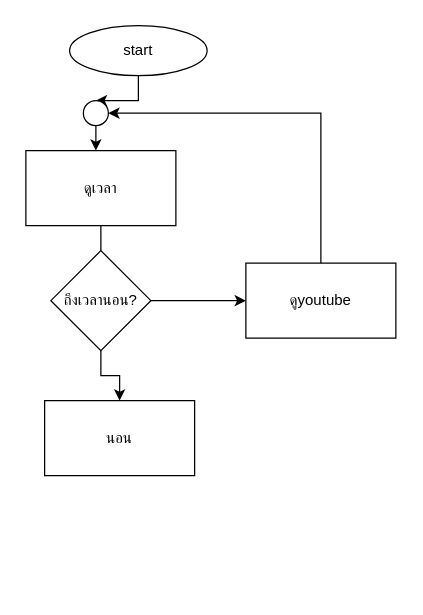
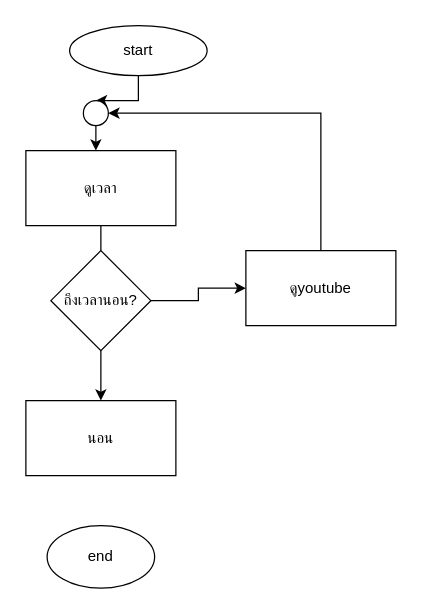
- <mxCell id="14" value="ดูyoutube" style="rounded=0;whiteSpace=wrap;html=1;" vertex="1" parent="1"><mxGeometry x="196" y="210" width="120" height="60" as="geometry" /></mxCell>
+ <mxCell id="14" value="ดูyoutube" style="rounded=0;whiteSpace=wrap;html=1;" vertex="1" parent="1"><mxGeometry x="196" y="200" width="120" height="60" as="geometry" /></mxCell>
- <mxCell id="11" value="นอน" style="rounded=0;whiteSpace=wrap;html=1;" vertex="1" parent="1"><mxGeometry x="35" y="320" width="120" height="60" as="geometry" /></mxCell>
+ <mxCell id="11" value="นอน" style="rounded=0;whiteSpace=wrap;html=1;" vertex="1" parent="1"><mxGeometry x="20" y="320" width="120" height="60" as="geometry" /></mxCell>
+ <mxCell id="12" value="end" style="ellipse;whiteSpace=wrap;html=1;" vertex="1" parent="1"><mxGeometry x="37" y="420" width="86" height="50" as="geometry" /></mxCell>
